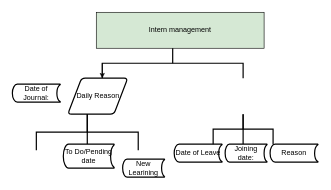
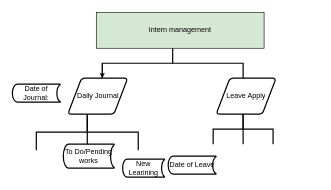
- <mxCell id="4" value="Daily Reason" style="shape=parallelogram;html=1;strokeWidth=2;perimeter=parallelogramPerimeter;whiteSpace=wrap;rounded=1;arcSize=12;size=0.23;" vertex="1" parent="1"><mxGeometry x="112.5" y="130" width="100" height="60" as="geometry" /></mxCell>
+ <mxCell id="4" value="Daily Journal" style="shape=parallelogram;html=1;strokeWidth=2;perimeter=parallelogramPerimeter;whiteSpace=wrap;rounded=1;arcSize=12;size=0.23;" vertex="1" parent="1"><mxGeometry x="112.5" y="130" width="100" height="60" as="geometry" /></mxCell>
+ <mxCell id="5" value="Leave Apply" style="shape=parallelogram;html=1;strokeWidth=2;perimeter=parallelogramPerimeter;whiteSpace=wrap;rounded=1;arcSize=12;size=0.23;" vertex="1" parent="1"><mxGeometry x="360" y="130" width="100" height="60" as="geometry" /></mxCell>
- <mxCell id="11" value="Date of Leave" style="strokeWidth=2;html=1;shape=mxgraph.flowchart.stored_data;whiteSpace=wrap;" vertex="1" parent="1"><mxGeometry x="290" y="240" width="80" height="30" as="geometry" /></mxCell>
+ <mxCell id="11" value="Date of Leave" style="strokeWidth=2;html=1;shape=mxgraph.flowchart.stored_data;whiteSpace=wrap;" vertex="1" parent="1"><mxGeometry x="280" y="260" width="80" height="30" as="geometry" /></mxCell>
- <mxCell id="12" value="Joining date:" style="strokeWidth=2;html=1;shape=mxgraph.flowchart.stored_data;whiteSpace=wrap;" vertex="1" parent="1"><mxGeometry x="375" y="240" width="70" height="30" as="geometry" /></mxCell>
- <mxCell id="13" value="Reason" style="strokeWidth=2;html=1;shape=mxgraph.flowchart.stored_data;whiteSpace=wrap;" vertex="1" parent="1"><mxGeometry x="450" y="240" width="80" height="30" as="geometry" /></mxCell>
- <mxCell id="16" value="To Do/Pending date" style="strokeWidth=2;html=1;shape=mxgraph.flowchart.stored_data;whiteSpace=wrap;" vertex="1" parent="1"><mxGeometry x="105" y="240" width="85" height="40" as="geometry" /></mxCell>
+ <mxCell id="16" value="To Do/Pending works" style="strokeWidth=2;html=1;shape=mxgraph.flowchart.stored_data;whiteSpace=wrap;" vertex="1" parent="1"><mxGeometry x="105" y="240" width="85" height="40" as="geometry" /></mxCell>
